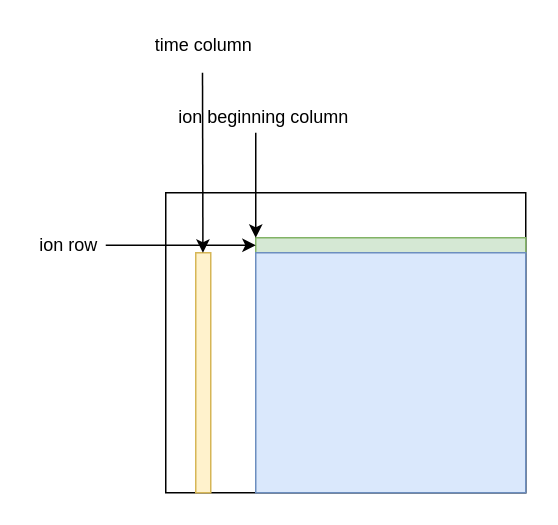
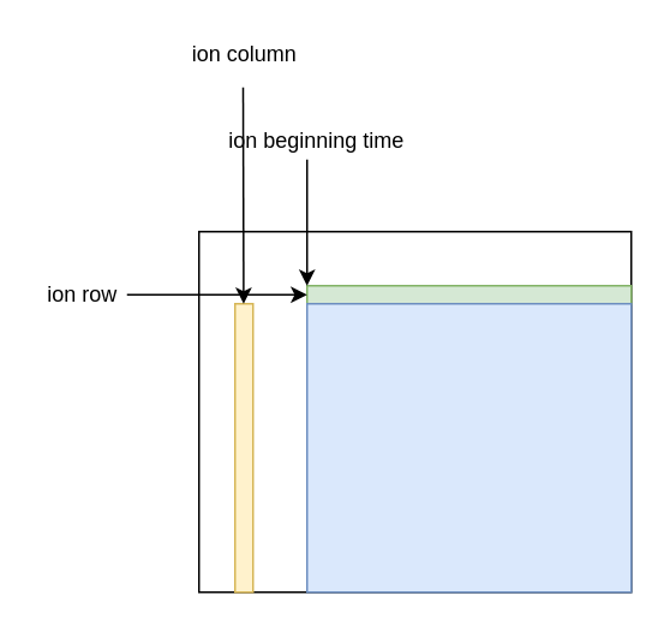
- <mxCell id="7" value="time column" style="text;html=1;align=center;verticalAlign=middle;resizable=0;points=[];autosize=1;" vertex="1" parent="1"><mxGeometry x="95" y="20" width="80" height="20" as="geometry" /></mxCell>
+ <mxCell id="7" value="ion column" style="text;html=1;align=center;verticalAlign=middle;resizable=0;points=[];autosize=1;" vertex="1" parent="1"><mxGeometry x="95" y="20" width="80" height="20" as="geometry" /></mxCell>
- <mxCell id="11" value="ion beginning column" style="text;html=1;align=center;verticalAlign=middle;resizable=0;points=[];autosize=1;" vertex="1" parent="1"><mxGeometry x="110" y="68" width="130" height="20" as="geometry" /></mxCell>
+ <mxCell id="11" value="ion beginning time" style="text;html=1;align=center;verticalAlign=middle;resizable=0;points=[];autosize=1;" vertex="1" parent="1"><mxGeometry x="110" y="68" width="130" height="20" as="geometry" /></mxCell>
